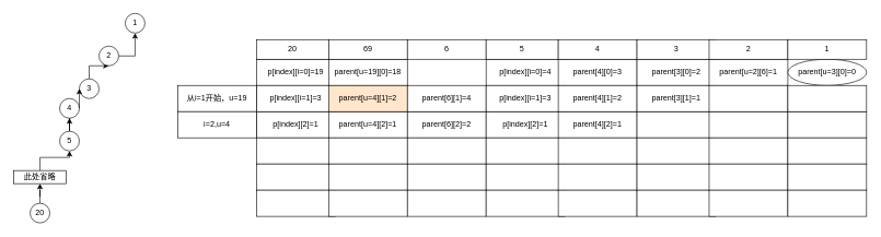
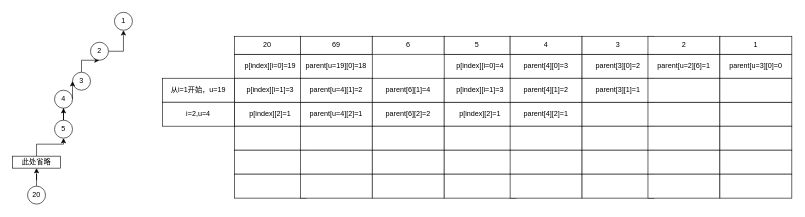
- <mxCell id="67" value="parent[u=3][0]=0" style="ellipse;whiteSpace=wrap;html=1;" vertex="1" parent="1"><mxGeometry x="1200" y="90" width="120" height="40" as="geometry" /></mxCell>
+ <mxCell id="67" value="parent[u=3][0]=0" style="rounded=0;whiteSpace=wrap;html=1;" vertex="1" parent="1"><mxGeometry x="1200" y="90" width="120" height="40" as="geometry" /></mxCell>
- <mxCell id="20" value="parent[u=4][1]=2" style="rounded=0;whiteSpace=wrap;html=1;fillColor=#ffe6cc;" vertex="1" parent="1"><mxGeometry x="500" y="130" width="120" height="40" as="geometry" /></mxCell>
+ <mxCell id="20" value="parent[u=4][1]=2" style="rounded=0;whiteSpace=wrap;html=1;" vertex="1" parent="1"><mxGeometry x="500" y="130" width="120" height="40" as="geometry" /></mxCell>
